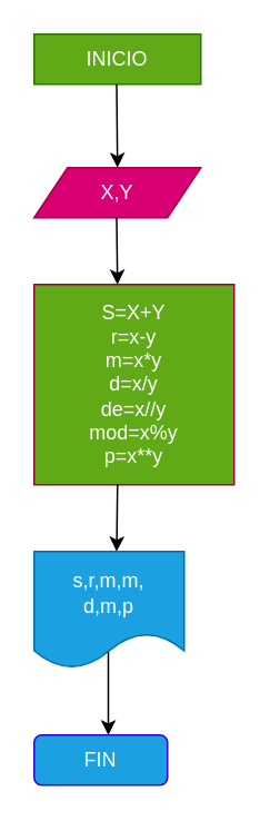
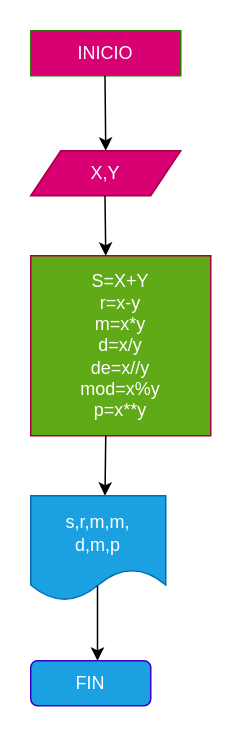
- <mxCell id="2" value="INICIO" style="rounded=0;whiteSpace=wrap;html=1;fillColor=#60a917;strokeColor=#2D7600;fontColor=#ffffff;" vertex="1" parent="1"><mxGeometry x="20" y="20" width="100" height="30" as="geometry" /></mxCell>
+ <mxCell id="2" value="INICIO" style="rounded=0;whiteSpace=wrap;html=1;fillColor=#d80073;strokeColor=#2D7600;fontColor=#ffffff;" vertex="1" parent="1"><mxGeometry x="20" y="20" width="100" height="30" as="geometry" /></mxCell>
